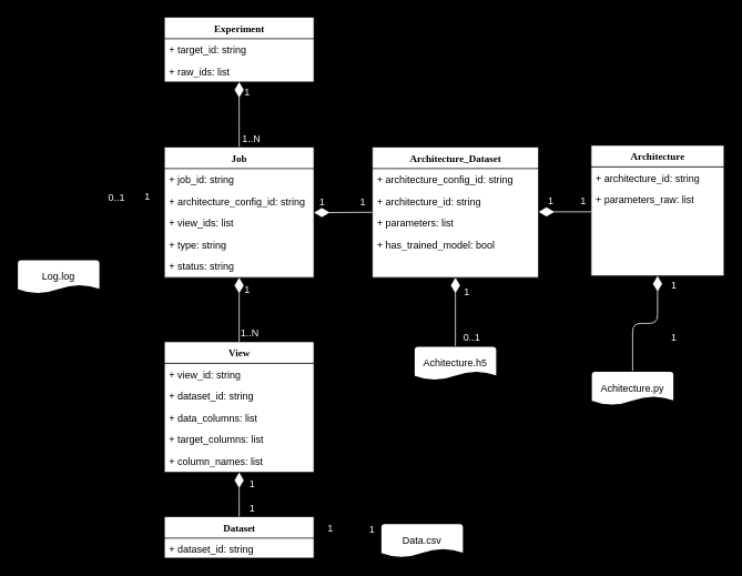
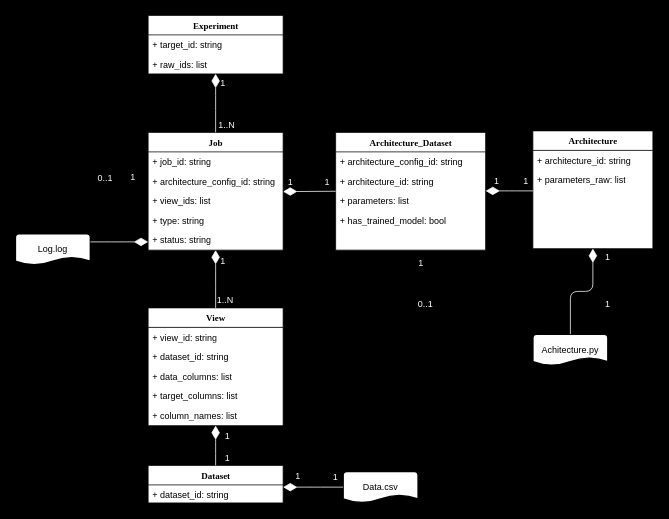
+ <mxCell id="51" style="edgeStyle=elbowEdgeStyle;html=1;labelBackgroundColor=none;startFill=0;startSize=8;endArrow=diamondThin;endFill=1;endSize=16;fontFamily=Verdana;fontSize=12;elbow=vertical;fontColor=#FFFFFF;strokeColor=#FFFFFF;" parent="1" source="50" target="13" edge="1"><mxGeometry relative="1" as="geometry"><mxPoint x="557" y="425" as="sourcePoint" /><mxPoint x="557" y="343" as="targetPoint" /></mxGeometry></mxCell>
- <mxCell id="47" style="edgeStyle=elbowEdgeStyle;html=1;labelBackgroundColor=none;startFill=0;startSize=8;endArrow=diamondThin;endFill=1;endSize=16;fontFamily=Verdana;fontSize=12;elbow=vertical;fontColor=#FFFFFF;strokeColor=#FFFFFF;" parent="1" source="46" target="20" edge="1"><mxGeometry relative="1" as="geometry"><mxPoint x="647" y="370" as="sourcePoint" /><mxPoint x="587" y="370" as="targetPoint" /></mxGeometry></mxCell>
- <mxCell id="46" value="Achitecture.h5" style="strokeWidth=2;html=1;shape=mxgraph.flowchart.document2;whiteSpace=wrap;size=0.25;" parent="1" vertex="1"><mxGeometry x="497" y="415" width="100" height="42" as="geometry" /></mxCell>
+ <mxCell id="55" style="edgeStyle=elbowEdgeStyle;html=1;labelBackgroundColor=none;startFill=0;startSize=8;endArrow=diamondThin;endFill=1;endSize=16;fontFamily=Verdana;fontSize=12;elbow=vertical;fontColor=#FFFFFF;strokeColor=#FFFFFF;" parent="1" source="54" target="2" edge="1"><mxGeometry relative="1" as="geometry"><mxPoint x="507" y="699" as="sourcePoint" /><mxPoint x="397" y="699" as="targetPoint" /></mxGeometry></mxCell>
